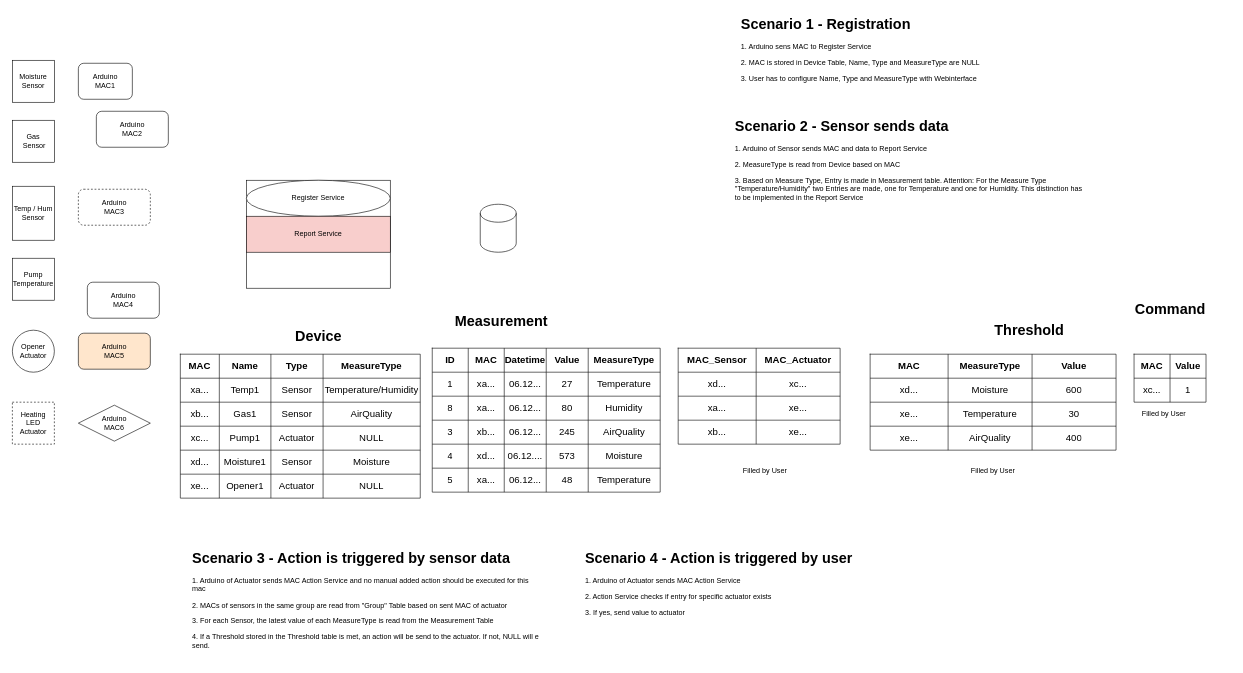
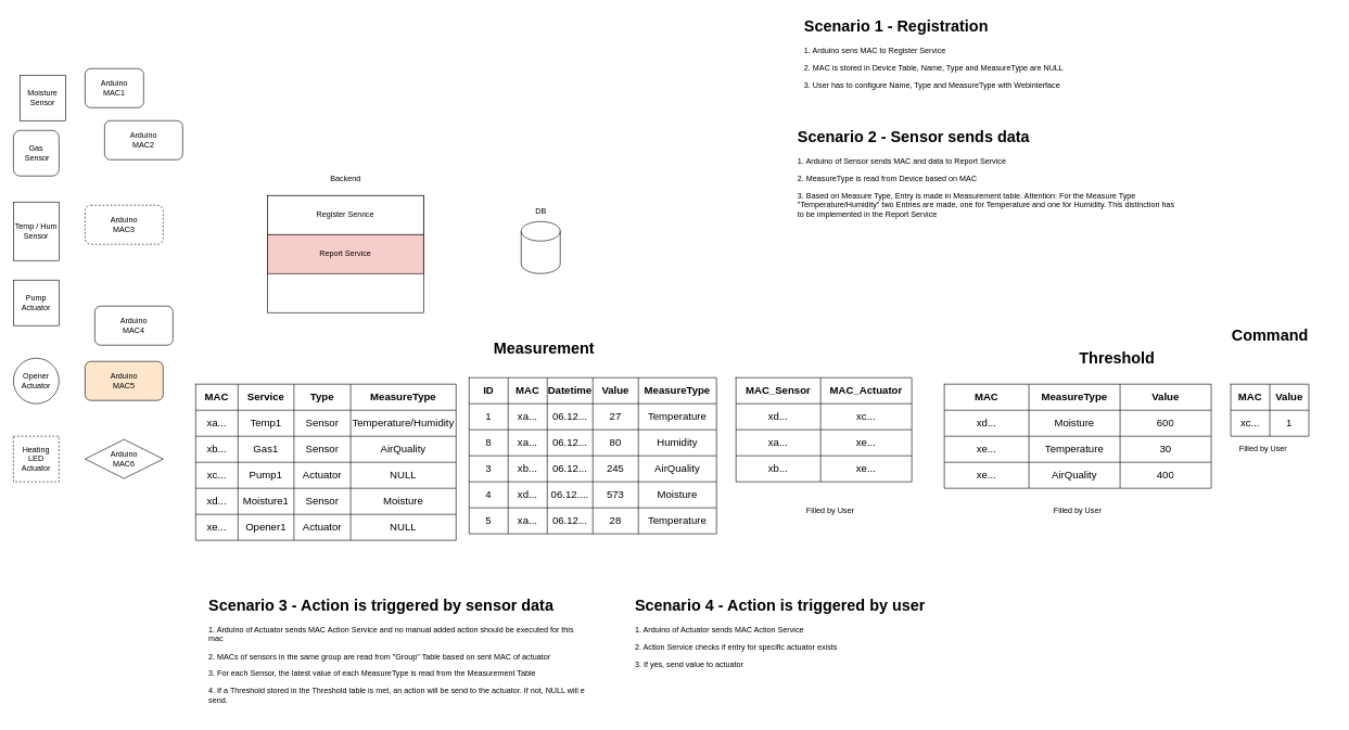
- <mxCell id="2" value="&lt;div&gt;Moisture&lt;/div&gt;&lt;div&gt;Sensor&lt;br&gt;&lt;/div&gt;" style="whiteSpace=wrap;html=1;aspect=fixed;" vertex="1" parent="1"><mxGeometry x="20" y="100" width="70" height="70" as="geometry" /></mxCell>
+ <mxCell id="2" value="&lt;div&gt;Moisture&lt;/div&gt;&lt;div&gt;Sensor&lt;br&gt;&lt;/div&gt;" style="whiteSpace=wrap;html=1;aspect=fixed;" vertex="1" parent="1"><mxGeometry x="30" y="115" width="70" height="70" as="geometry" /></mxCell>
- <mxCell id="4" value="&lt;div&gt;Gas&lt;/div&gt;&lt;div&gt;&amp;nbsp;Sensor&lt;/div&gt;" style="whiteSpace=wrap;html=1;aspect=fixed;" vertex="1" parent="1"><mxGeometry x="20" y="200" width="70" height="70" as="geometry" /></mxCell>
+ <mxCell id="4" value="&lt;div&gt;Gas&lt;/div&gt;&lt;div&gt;&amp;nbsp;Sensor&lt;/div&gt;" style="whiteSpace=wrap;html=1;aspect=fixed;rounded=1;" vertex="1" parent="1"><mxGeometry x="20" y="200" width="70" height="70" as="geometry" /></mxCell>
+ <mxCell id="15" value="Backend" style="text;html=1;align=center;verticalAlign=middle;resizable=0;points=[];autosize=1;strokeColor=none;fillColor=none;" vertex="1" parent="14"><mxGeometry x="85" width="70" height="30" as="geometry" /></mxCell>
+ <mxCell id="21" value="DB" style="text;html=1;align=center;verticalAlign=middle;resizable=0;points=[];autosize=1;strokeColor=none;fillColor=none;" vertex="1" parent="1"><mxGeometry x="810" y="310" width="40" height="30" as="geometry" /></mxCell>
- <mxCell id="18" value="Register Service" style="ellipse;whiteSpace=wrap;html=1;" vertex="1" parent="16"><mxGeometry width="240" height="60" as="geometry" /></mxCell>
+ <mxCell id="18" value="Register Service" style="rounded=0;whiteSpace=wrap;html=1;" vertex="1" parent="16"><mxGeometry width="240" height="60" as="geometry" /></mxCell>
- <mxCell id="8" value="&lt;div&gt;Pump&lt;/div&gt;&lt;div&gt;Temperature&lt;br&gt;&lt;/div&gt;" style="whiteSpace=wrap;html=1;aspect=fixed;" vertex="1" parent="1"><mxGeometry x="20" y="430" width="70" height="70" as="geometry" /></mxCell>
+ <mxCell id="8" value="&lt;div&gt;Pump&lt;/div&gt;&lt;div&gt;Actuator&lt;br&gt;&lt;/div&gt;" style="whiteSpace=wrap;html=1;aspect=fixed;" vertex="1" parent="1"><mxGeometry x="20" y="430" width="70" height="70" as="geometry" /></mxCell>
- <mxCell id="99" value="Device" style="text;strokeColor=none;fillColor=none;html=1;fontSize=24;fontStyle=1;verticalAlign=middle;align=center;" vertex="1" parent="1"><mxGeometry x="480" y="540" width="100" height="40" as="geometry" /></mxCell>
- <mxCell id="71" value="&lt;b&gt;Name&lt;/b&gt;" style="shape=partialRectangle;html=1;whiteSpace=wrap;connectable=0;strokeColor=inherit;overflow=hidden;fillColor=none;top=0;left=0;bottom=0;right=0;pointerEvents=1;fontSize=16;" vertex="1" parent="69"><mxGeometry x="65" width="86" height="40" as="geometry"><mxRectangle width="86" height="40" as="alternateBounds" /></mxGeometry></mxCell>
+ <mxCell id="71" value="&lt;b&gt;Service&lt;/b&gt;" style="shape=partialRectangle;html=1;whiteSpace=wrap;connectable=0;strokeColor=inherit;overflow=hidden;fillColor=none;top=0;left=0;bottom=0;right=0;pointerEvents=1;fontSize=16;" vertex="1" parent="69"><mxGeometry x="65" width="86" height="40" as="geometry"><mxRectangle width="86" height="40" as="alternateBounds" /></mxGeometry></mxCell>
- <mxCell id="57" value="48" style="shape=partialRectangle;html=1;whiteSpace=wrap;connectable=0;strokeColor=inherit;overflow=hidden;fillColor=none;top=0;left=0;bottom=0;right=0;pointerEvents=1;fontSize=16;" vertex="1" parent="53"><mxGeometry x="190" width="70" height="40" as="geometry"><mxRectangle width="70" height="40" as="alternateBounds" /></mxGeometry></mxCell>
+ <mxCell id="57" value="28" style="shape=partialRectangle;html=1;whiteSpace=wrap;connectable=0;strokeColor=inherit;overflow=hidden;fillColor=none;top=0;left=0;bottom=0;right=0;pointerEvents=1;fontSize=16;" vertex="1" parent="53"><mxGeometry x="190" width="70" height="40" as="geometry"><mxRectangle width="70" height="40" as="alternateBounds" /></mxGeometry></mxCell>
